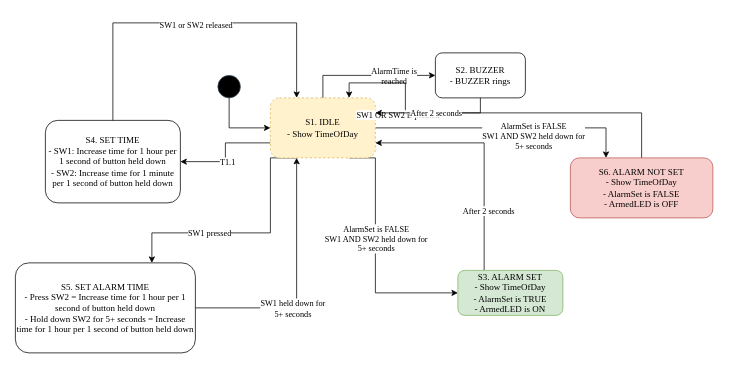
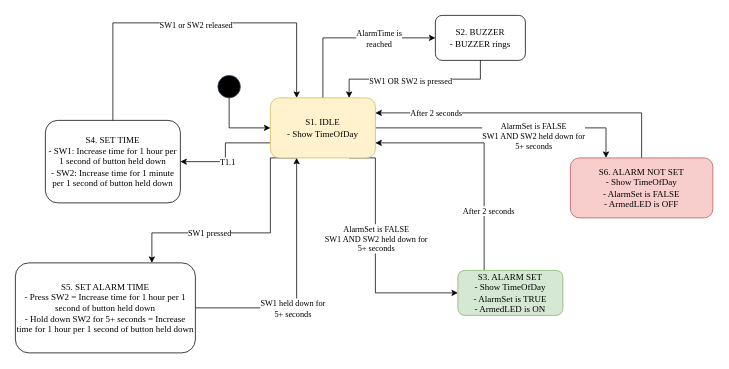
- <mxCell id="17" value="&lt;div&gt;S2. BUZZER&lt;/div&gt;&lt;div&gt;- BUZZER rings&lt;br&gt;&lt;/div&gt;" style="rounded=1;whiteSpace=wrap;html=1;fillColor=none;fontFamily=Oxygen Mono;fontSource=https%3A%2F%2Ffonts.googleapis.com%2Fcss%3Ffamily%3DOxygen%2BMono;" vertex="1" parent="1"><mxGeometry x="580" y="70" width="120" height="60" as="geometry" /></mxCell>
+ <mxCell id="17" value="&lt;div&gt;S2. BUZZER&lt;/div&gt;&lt;div&gt;- BUZZER rings&lt;br&gt;&lt;/div&gt;" style="rounded=1;whiteSpace=wrap;html=1;fillColor=none;fontFamily=Oxygen Mono;fontSource=https%3A%2F%2Ffonts.googleapis.com%2Fcss%3Ffamily%3DOxygen%2BMono;" vertex="1" parent="1"><mxGeometry x="580" y="20" width="120" height="60" as="geometry" /></mxCell>
- <mxCell id="12" value="&lt;div align=&quot;center&quot;&gt;S1. IDLE&lt;br&gt;&lt;/div&gt;&lt;div align=&quot;center&quot;&gt;- Show TimeOfDay&lt;/div&gt;" style="rounded=1;whiteSpace=wrap;html=1;fontFamily=Oxygen Mono;fontSource=https%3A%2F%2Ffonts.googleapis.com%2Fcss%3Ffamily%3DOxygen%2BMono;align=center;fillColor=#fff2cc;strokeColor=#d6b656;dashed=1;" vertex="1" parent="1"><mxGeometry x="360" y="130" width="140" height="80" as="geometry" /></mxCell>
+ <mxCell id="12" value="&lt;div align=&quot;center&quot;&gt;S1. IDLE&lt;br&gt;&lt;/div&gt;&lt;div align=&quot;center&quot;&gt;- Show TimeOfDay&lt;/div&gt;" style="rounded=1;whiteSpace=wrap;html=1;fontFamily=Oxygen Mono;fontSource=https%3A%2F%2Ffonts.googleapis.com%2Fcss%3Ffamily%3DOxygen%2BMono;align=center;fillColor=#fff2cc;strokeColor=#d6b656;" vertex="1" parent="1"><mxGeometry x="360" y="130" width="140" height="80" as="geometry" /></mxCell>
